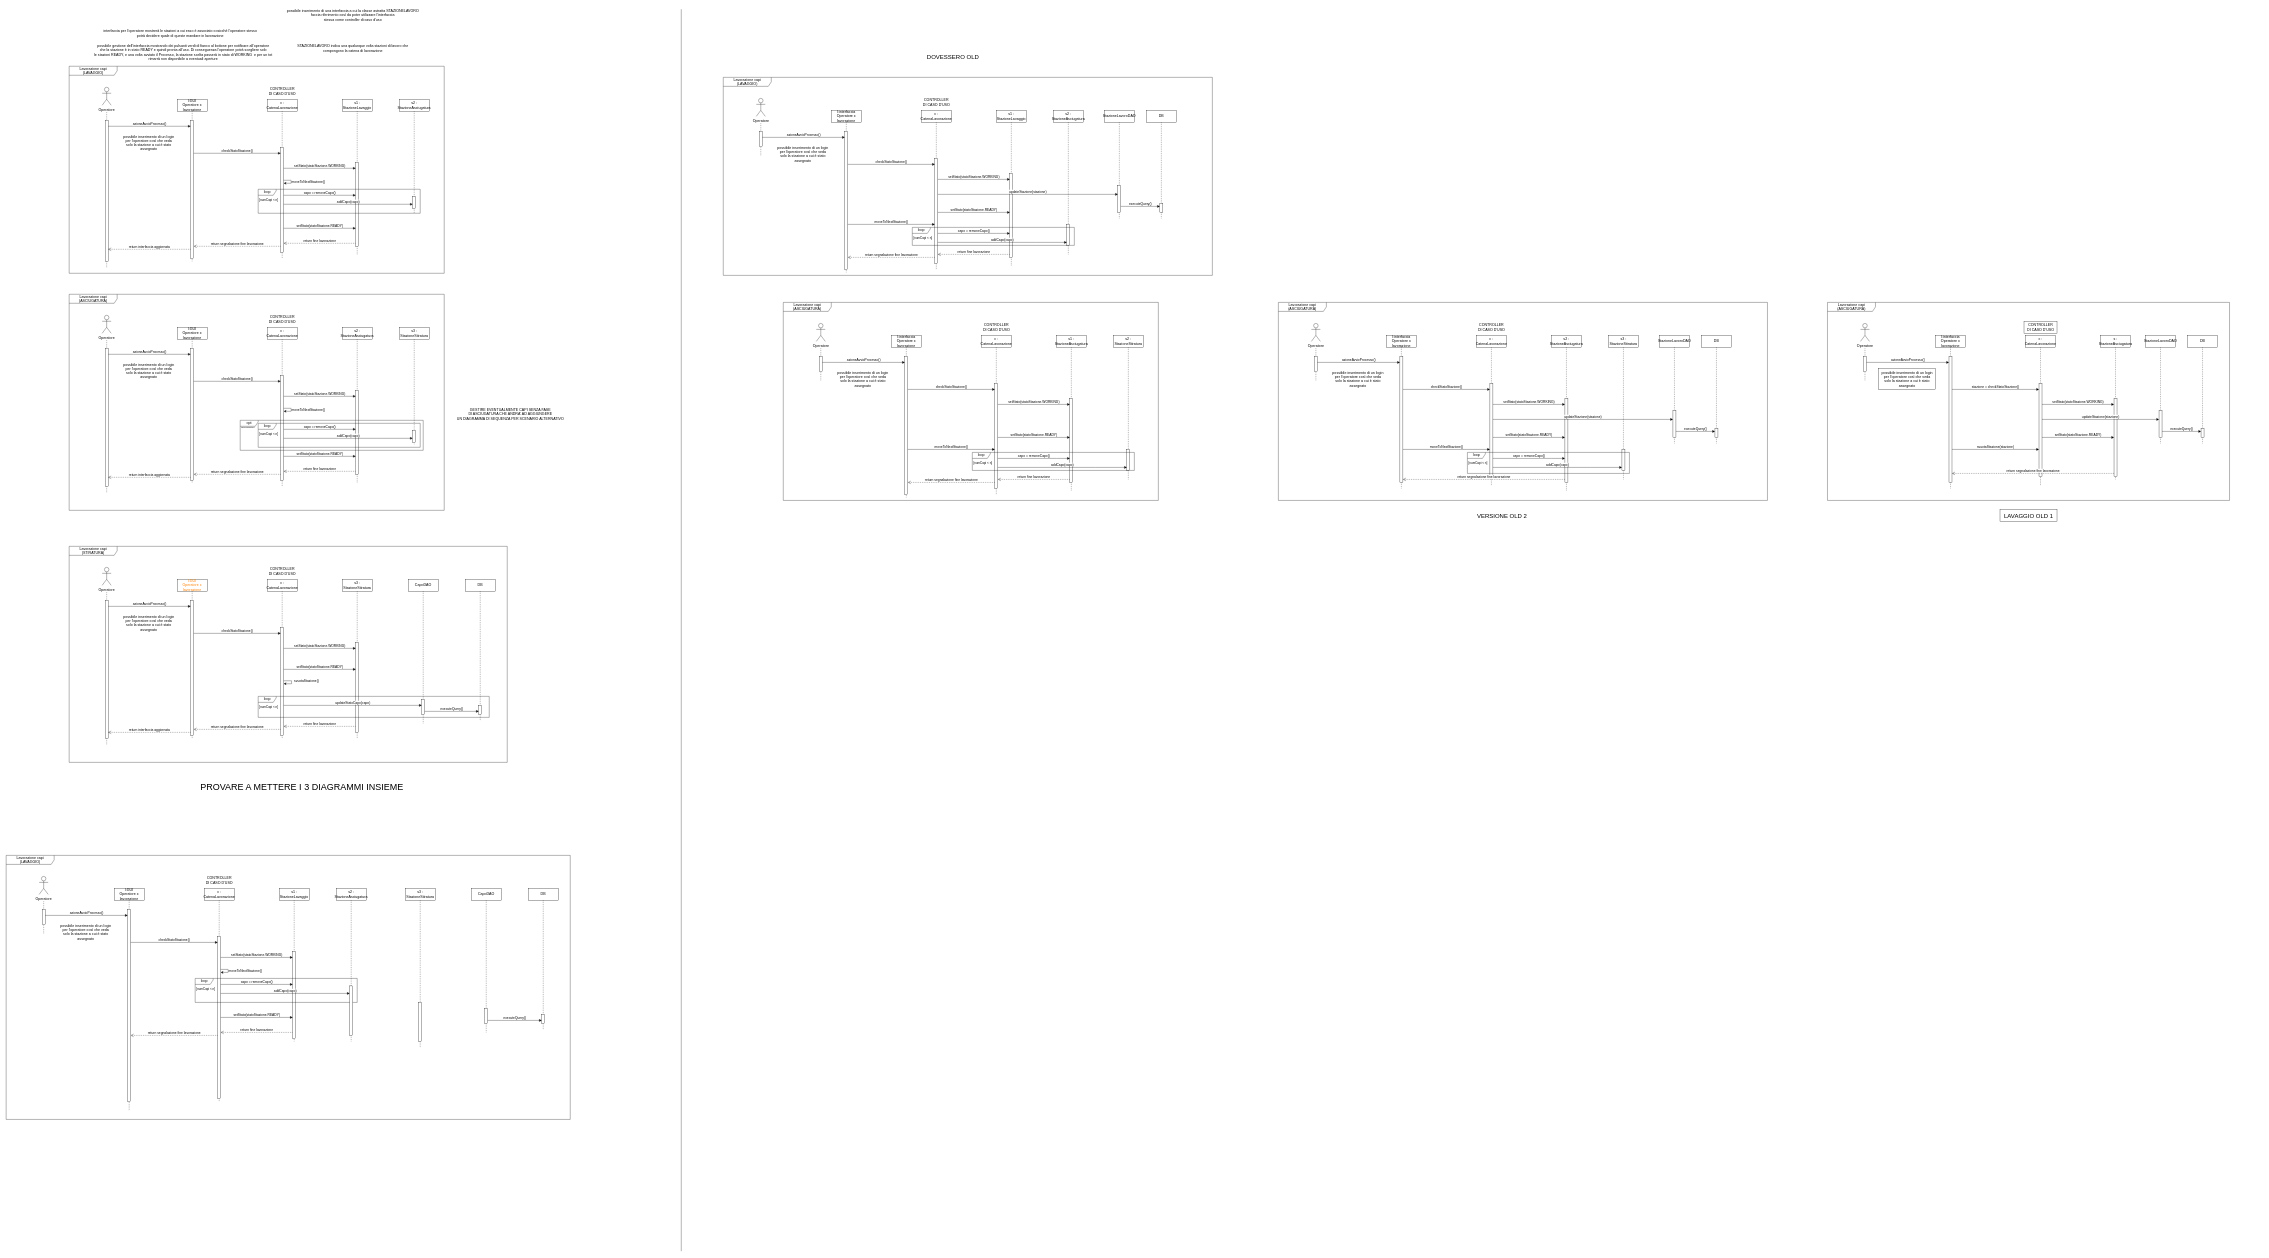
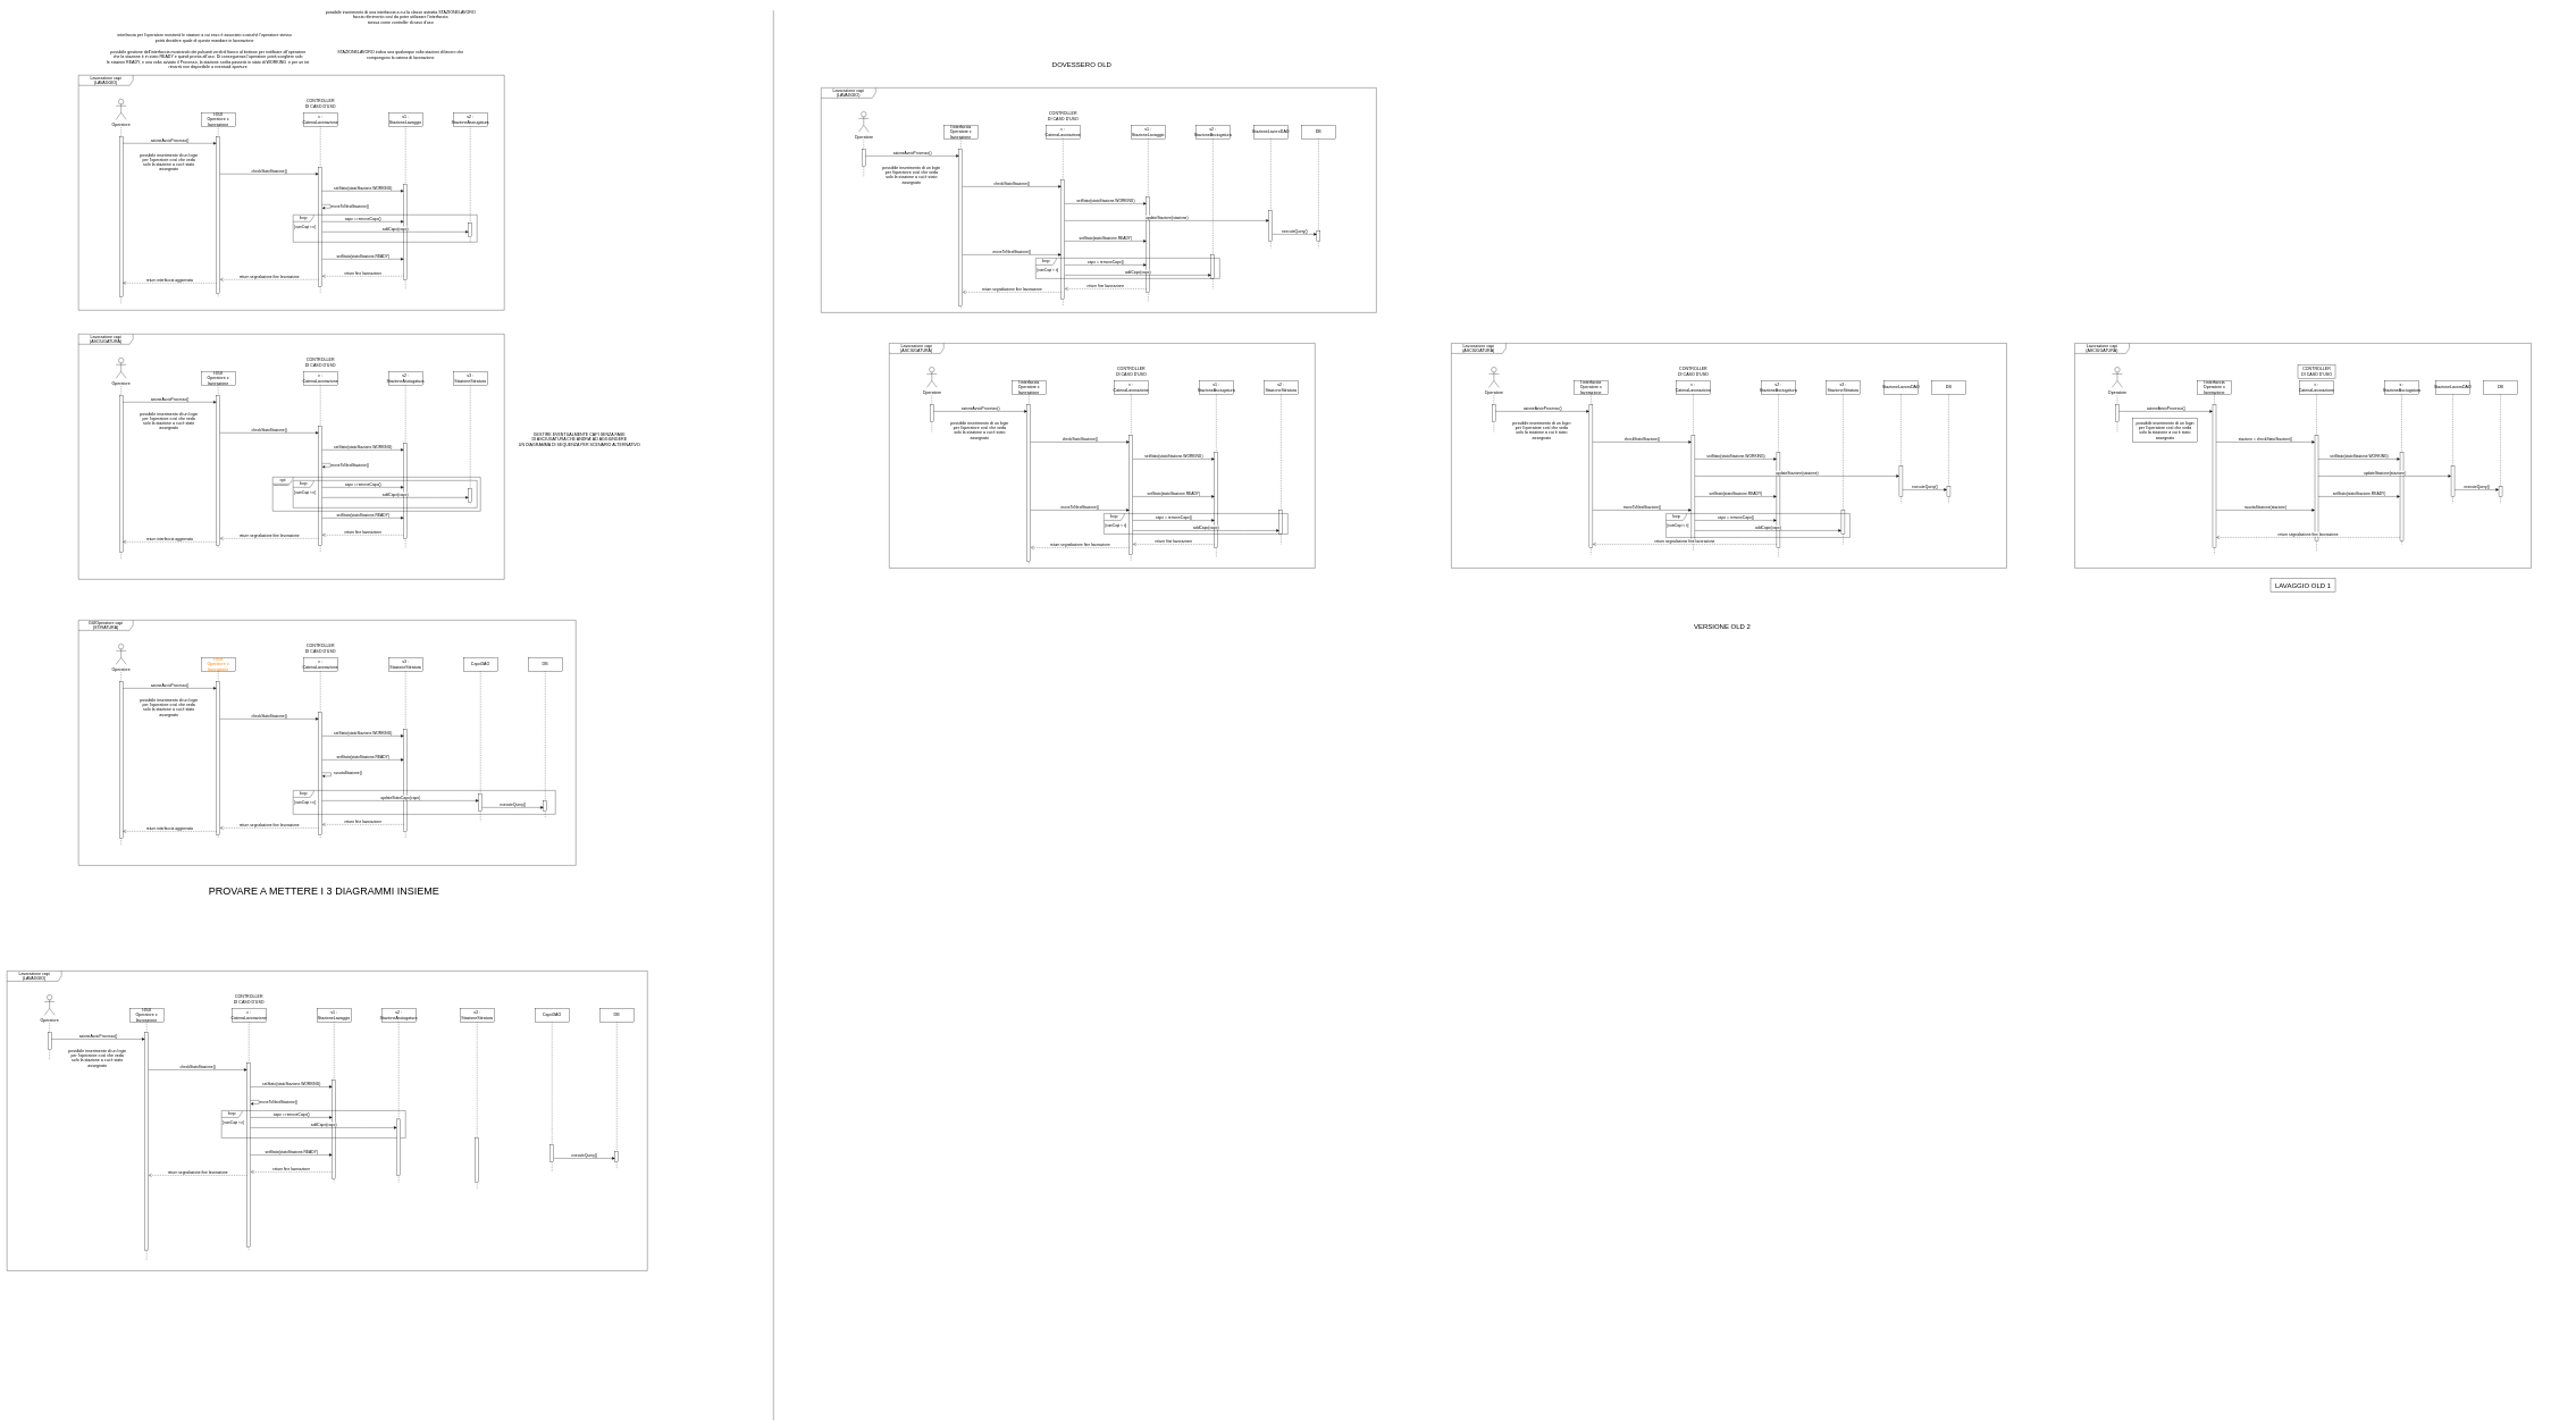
- <mxCell id="173" value="GESTIRE EVENTUALMENTE CAPI SENZA FASE&lt;br&gt;DI ASCIUGATURA CHE ANDRA' AD AGGIUNGERE&lt;br&gt;UN DIAGRAMMA DI SEQUENZA PER SCENARIO ALTERNATIVO" style="text;html=1;align=center;verticalAlign=middle;resizable=0;points=[];autosize=1;strokeColor=none;fillColor=none;fontColor=light-dark(#000000,#00FF00);" vertex="1" parent="1"><mxGeometry x="1510" y="1350" width="380" height="60" as="geometry" /></mxCell>
+ <mxCell id="173" value="GESTIRE EVENTUALMENTE CAPI SENZA FASE&lt;br&gt;DI ASCIUGATURA CHE ANDRA' AD AGGIUNGERE&lt;br&gt;UN DIAGRAMMA DI SEQUENZA PER SCENARIO ALTERNATIVO" style="text;html=1;align=center;verticalAlign=middle;resizable=0;points=[];autosize=1;strokeColor=none;fillColor=none;fontColor=light-dark(#000000,#00FF00);" vertex="1" parent="1"><mxGeometry x="1510" y="1260" width="380" height="60" as="geometry" /></mxCell>
- <mxCell id="176" value="VERSIONE OLD 2" style="text;html=1;align=center;verticalAlign=middle;resizable=0;points=[];autosize=1;strokeColor=none;fillColor=none;fontSize=20;" vertex="1" parent="1"><mxGeometry x="4910" y="1697" width="190" height="40" as="geometry" /></mxCell>
+ <mxCell id="176" value="VERSIONE OLD 2" style="text;html=1;align=center;verticalAlign=middle;resizable=0;points=[];autosize=1;strokeColor=none;fillColor=none;fontSize=20;" vertex="1" parent="1"><mxGeometry x="4960" y="1817" width="190" height="40" as="geometry" /></mxCell>
- <mxCell id="58" value="Lavorazione capi (STIRATURA)" style="shape=umlFrame;whiteSpace=wrap;html=1;pointerEvents=0;recursiveResize=0;container=0;collapsible=0;width=160;fontColor=light-dark(#000000,#FFFFFF);" vertex="1" parent="1"><mxGeometry x="230" y="1820" width="1460" height="720" as="geometry" /></mxCell>
+ <mxCell id="58" value="GUIOperatore capi (STIRATURA)" style="shape=umlFrame;whiteSpace=wrap;html=1;pointerEvents=0;recursiveResize=0;container=0;collapsible=0;width=160;fontColor=light-dark(#000000,#FFFFFF);" vertex="1" parent="1"><mxGeometry x="230" y="1820" width="1460" height="720" as="geometry" /></mxCell>
- <mxCell id="209" value="PROVARE A METTERE I 3 DIAGRAMMI INSIEME" style="text;html=1;align=center;verticalAlign=middle;resizable=0;points=[];autosize=1;strokeColor=none;fillColor=none;fontSize=30;" vertex="1" parent="1"><mxGeometry x="655" y="2595" width="700" height="50" as="geometry" /></mxCell>
+ <mxCell id="209" value="PROVARE A METTERE I 3 DIAGRAMMI INSIEME" style="text;html=1;align=center;verticalAlign=middle;resizable=0;points=[];autosize=1;strokeColor=none;fillColor=none;fontSize=30;" vertex="1" parent="1"><mxGeometry x="600" y="2590" width="700" height="50" as="geometry" /></mxCell>
